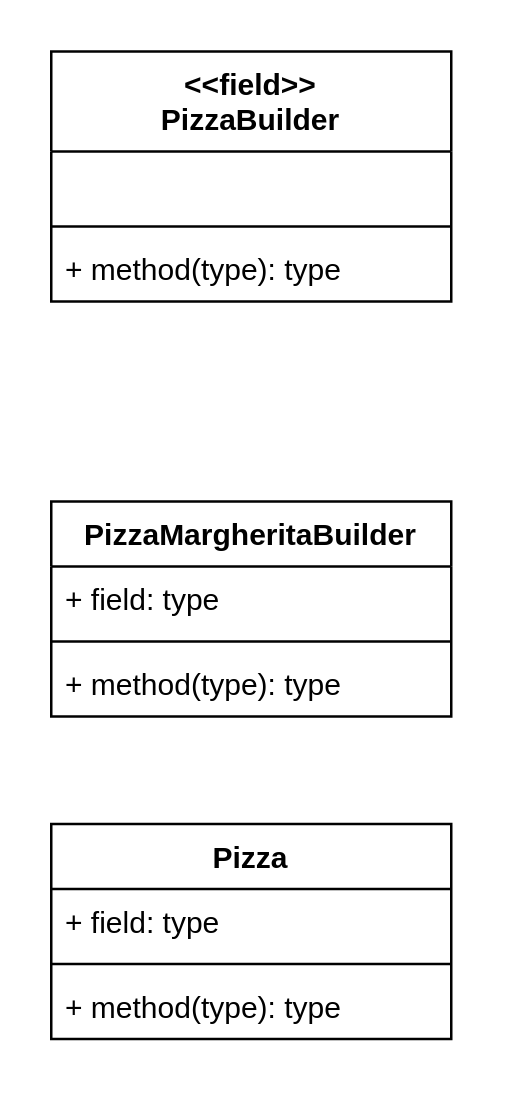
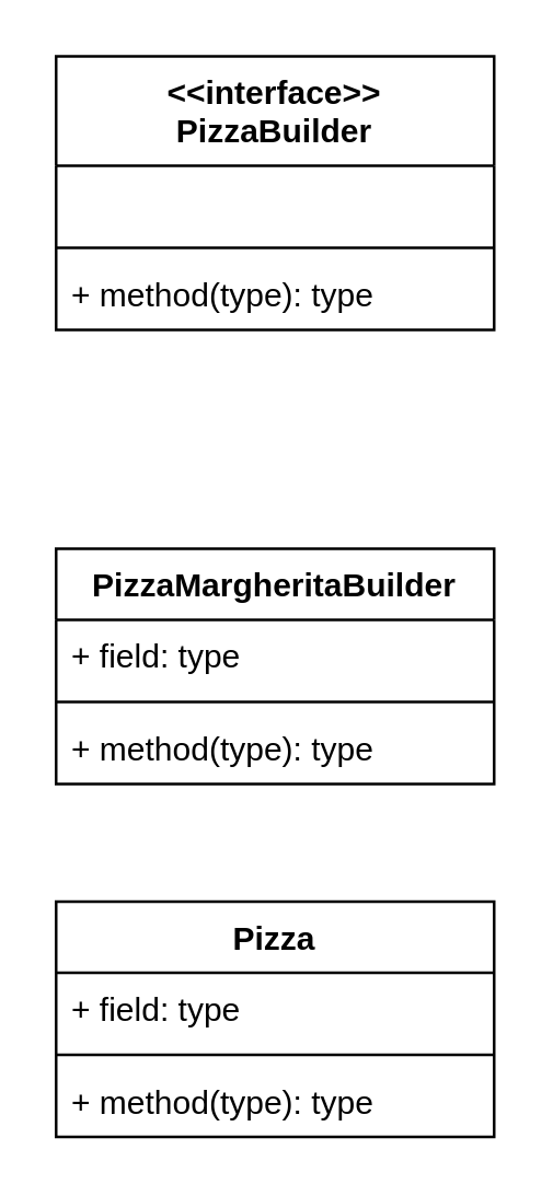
- <mxCell id="2" value="&amp;lt;&amp;lt;field&amp;gt;&amp;gt;&lt;br&gt;PizzaBuilder" style="swimlane;fontStyle=1;align=center;verticalAlign=top;childLayout=stackLayout;horizontal=1;startSize=40;horizontalStack=0;resizeParent=1;resizeParentMax=0;resizeLast=0;collapsible=1;marginBottom=0;whiteSpace=wrap;html=1;" vertex="1" parent="1"><mxGeometry x="20" y="20" width="160" height="100" as="geometry" /></mxCell>
+ <mxCell id="2" value="&amp;lt;&amp;lt;interface&amp;gt;&amp;gt;&lt;br&gt;PizzaBuilder" style="swimlane;fontStyle=1;align=center;verticalAlign=top;childLayout=stackLayout;horizontal=1;startSize=40;horizontalStack=0;resizeParent=1;resizeParentMax=0;resizeLast=0;collapsible=1;marginBottom=0;whiteSpace=wrap;html=1;" vertex="1" parent="1"><mxGeometry x="20" y="20" width="160" height="100" as="geometry" /></mxCell>
